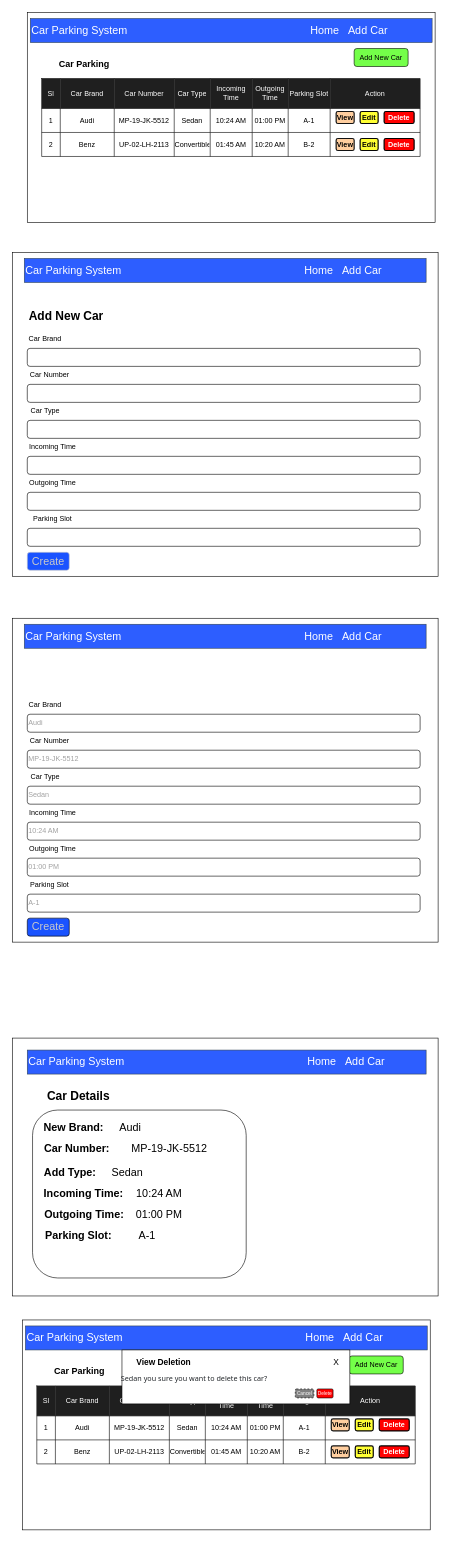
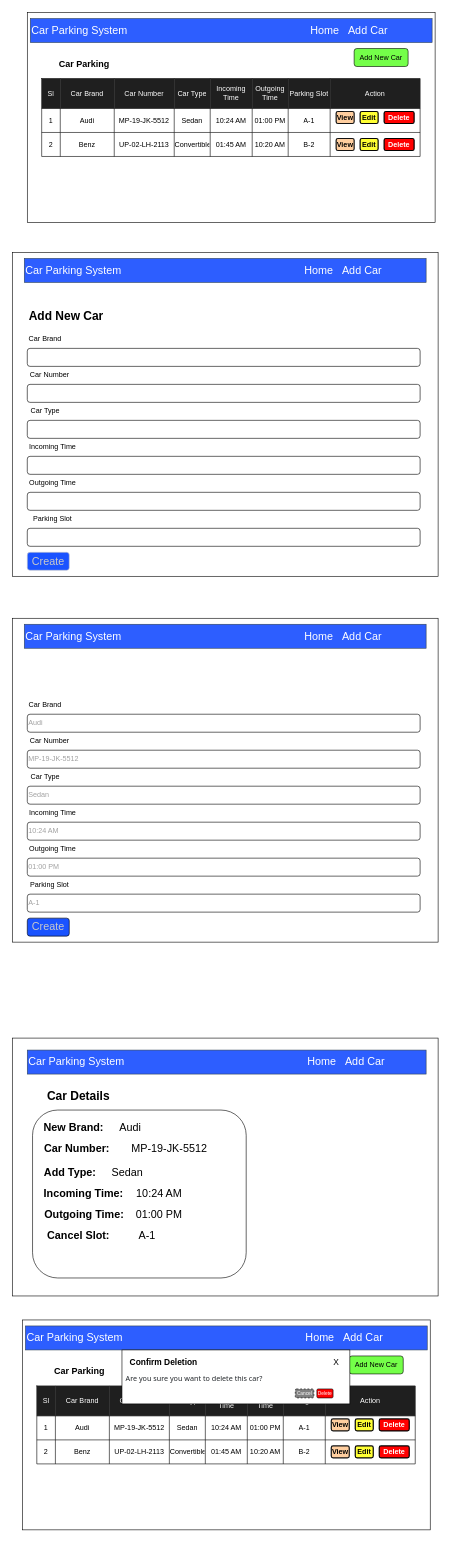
- <mxCell id="85" value="&lt;font style=&quot;font-size: 18px;&quot;&gt;&lt;b&gt;Parking Slot:&lt;/b&gt;&lt;/font&gt;" style="text;html=1;align=center;verticalAlign=middle;whiteSpace=wrap;rounded=0;" vertex="1" parent="1"><mxGeometry x="70" y="2045" width="121" height="30" as="geometry" /></mxCell>
+ <mxCell id="85" value="&lt;font style=&quot;font-size: 18px;&quot;&gt;&lt;b&gt;Cancel Slot:&lt;/b&gt;&lt;/font&gt;" style="text;html=1;align=center;verticalAlign=middle;whiteSpace=wrap;rounded=0;" vertex="1" parent="1"><mxGeometry x="70" y="2045" width="121" height="30" as="geometry" /></mxCell>
- <mxCell id="126" value="View Deletion" style="text;html=1;align=center;verticalAlign=middle;whiteSpace=wrap;rounded=0;fontStyle=1;fontSize=14;" vertex="1" parent="1"><mxGeometry x="210.87" y="2255" width="123" height="30" as="geometry" /></mxCell>
+ <mxCell id="126" value="Confirm Deletion" style="text;html=1;align=center;verticalAlign=middle;whiteSpace=wrap;rounded=0;fontStyle=1;fontSize=14;" vertex="1" parent="1"><mxGeometry x="210.87" y="2255" width="123" height="30" as="geometry" /></mxCell>
- <mxCell id="127" value="&lt;span style=&quot;color: rgb(33, 37, 41); font-family: system-ui, -apple-system, &amp;quot;Segoe UI&amp;quot;, Roboto, &amp;quot;Helvetica Neue&amp;quot;, &amp;quot;Noto Sans&amp;quot;, &amp;quot;Liberation Sans&amp;quot;, Arial, sans-serif, &amp;quot;Apple Color Emoji&amp;quot;, &amp;quot;Segoe UI Emoji&amp;quot;, &amp;quot;Segoe UI Symbol&amp;quot;, &amp;quot;Noto Color Emoji&amp;quot;; text-align: start;&quot;&gt;&lt;font&gt;Sedan you sure you want to delete this car?&lt;/font&gt;&lt;/span&gt;" style="text;html=1;align=center;verticalAlign=middle;whiteSpace=wrap;rounded=0;" vertex="1" parent="1"><mxGeometry x="163.37" y="2283" width="320.5" height="30" as="geometry" /></mxCell>
+ <mxCell id="127" value="&lt;span style=&quot;color: rgb(33, 37, 41); font-family: system-ui, -apple-system, &amp;quot;Segoe UI&amp;quot;, Roboto, &amp;quot;Helvetica Neue&amp;quot;, &amp;quot;Noto Sans&amp;quot;, &amp;quot;Liberation Sans&amp;quot;, Arial, sans-serif, &amp;quot;Apple Color Emoji&amp;quot;, &amp;quot;Segoe UI Emoji&amp;quot;, &amp;quot;Segoe UI Symbol&amp;quot;, &amp;quot;Noto Color Emoji&amp;quot;; text-align: start;&quot;&gt;&lt;font&gt;Are you sure you want to delete this car?&lt;/font&gt;&lt;/span&gt;" style="text;html=1;align=center;verticalAlign=middle;whiteSpace=wrap;rounded=0;" vertex="1" parent="1"><mxGeometry x="163.37" y="2283" width="320.5" height="30" as="geometry" /></mxCell>
